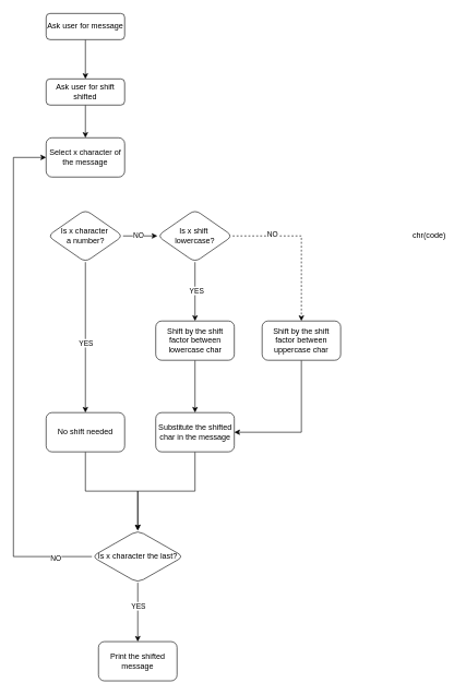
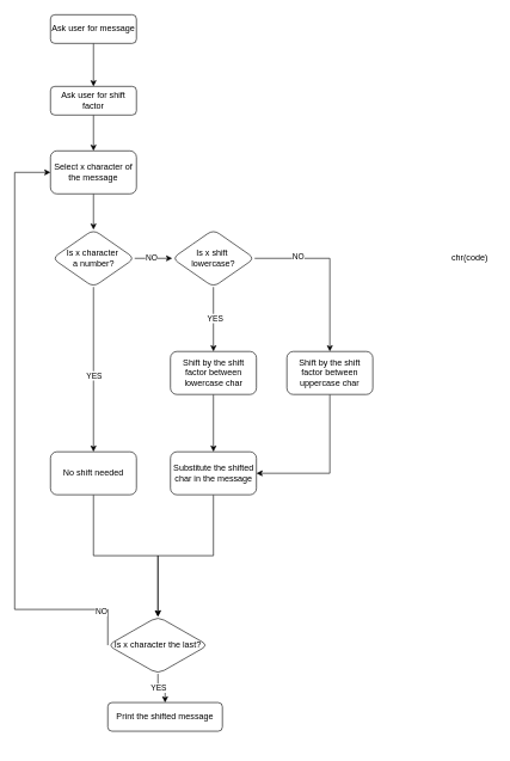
- <mxCell id="5" value="Ask user for shift shifted" style="rounded=1;whiteSpace=wrap;html=1;fontSize=12;glass=0;strokeWidth=1;shadow=0;" vertex="1" parent="1"><mxGeometry x="70" y="120" width="120" height="40" as="geometry" /></mxCell>
+ <mxCell id="5" value="Ask user for shift factor" style="rounded=1;whiteSpace=wrap;html=1;fontSize=12;glass=0;strokeWidth=1;shadow=0;" vertex="1" parent="1"><mxGeometry x="70" y="120" width="120" height="40" as="geometry" /></mxCell>
+ <mxCell id="6" value="" style="edgeStyle=orthogonalEdgeStyle;rounded=0;orthogonalLoop=1;jettySize=auto;html=1;" edge="1" parent="1" source="7" target="13"><mxGeometry relative="1" as="geometry" /></mxCell>
- <mxCell id="18" value="" style="edgeStyle=orthogonalEdgeStyle;rounded=0;orthogonalLoop=1;jettySize=auto;html=1;dashed=1;" edge="1" parent="1" source="20" target="24"><mxGeometry relative="1" as="geometry" /></mxCell>
+ <mxCell id="18" value="" style="edgeStyle=orthogonalEdgeStyle;rounded=0;orthogonalLoop=1;jettySize=auto;html=1;" edge="1" parent="1" source="20" target="24"><mxGeometry relative="1" as="geometry" /></mxCell>
- <mxCell id="31" value="Is x character the last?" style="rhombus;whiteSpace=wrap;html=1;rounded=1;glass=0;strokeWidth=1;shadow=0;" vertex="1" parent="1"><mxGeometry x="140" y="810" width="140" height="80" as="geometry" /></mxCell>
+ <mxCell id="31" value="Is x character the last?" style="rhombus;whiteSpace=wrap;html=1;rounded=1;glass=0;strokeWidth=1;shadow=0;" vertex="1" parent="1"><mxGeometry x="150" y="860" width="140" height="80" as="geometry" /></mxCell>
- <mxCell id="32" value="Print the shifted message" style="whiteSpace=wrap;html=1;rounded=1;glass=0;strokeWidth=1;shadow=0;" vertex="1" parent="1"><mxGeometry x="150" y="980" width="120" height="60" as="geometry" /></mxCell>
+ <mxCell id="32" value="Print the shifted message" style="whiteSpace=wrap;html=1;rounded=1;glass=0;strokeWidth=1;shadow=0;" vertex="1" parent="1"><mxGeometry x="150" y="980" width="160" height="40" as="geometry" /></mxCell>
